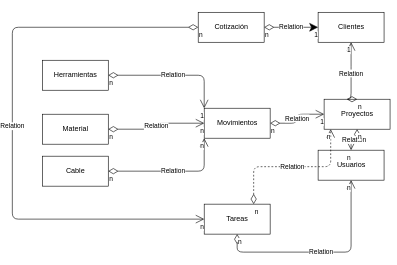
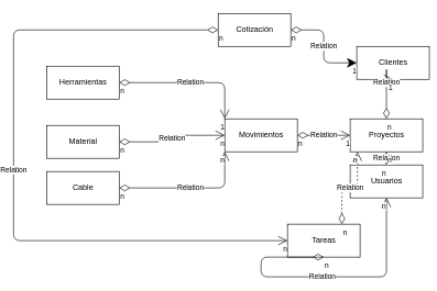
- <mxCell id="3" value="Clientes" style="html=1;" vertex="1" parent="1"><mxGeometry x="530" y="20" width="110" height="50" as="geometry" /></mxCell>
+ <mxCell id="3" value="Clientes" style="html=1;" vertex="1" parent="1"><mxGeometry x="540" y="70" width="110" height="50" as="geometry" /></mxCell>
- <mxCell id="2" value="Proyectos" style="html=1;" vertex="1" parent="1"><mxGeometry x="540" y="165" width="110" height="50" as="geometry" /></mxCell>
+ <mxCell id="2" value="Proyectos" style="html=1;" vertex="1" parent="1"><mxGeometry x="530" y="180" width="110" height="50" as="geometry" /></mxCell>
- <mxCell id="6" value="Tareas" style="html=1;" vertex="1" parent="1"><mxGeometry x="340" y="340" width="110" height="50" as="geometry" /></mxCell>
+ <mxCell id="6" value="Tareas" style="html=1;" vertex="1" parent="1"><mxGeometry x="435" y="340" width="110" height="50" as="geometry" /></mxCell>
